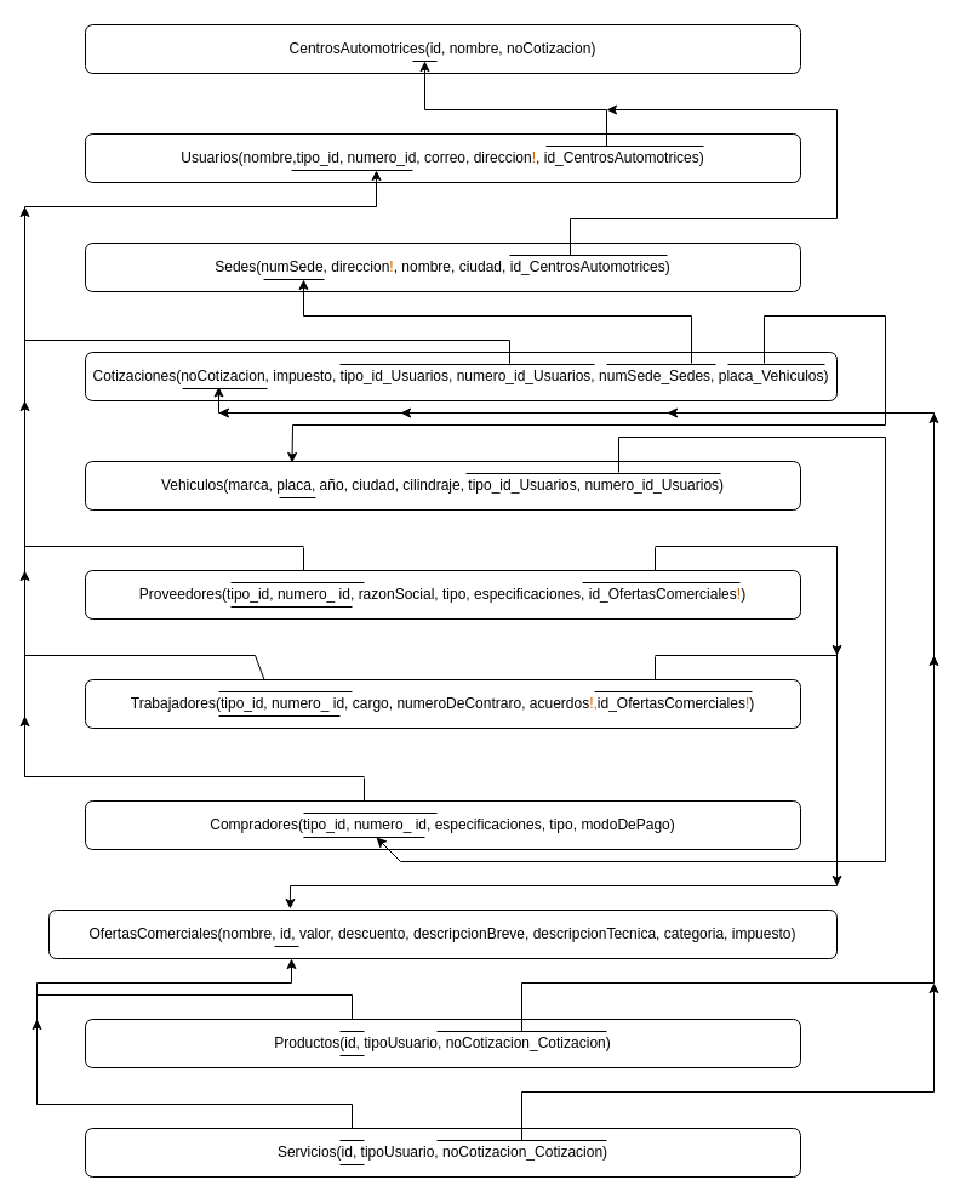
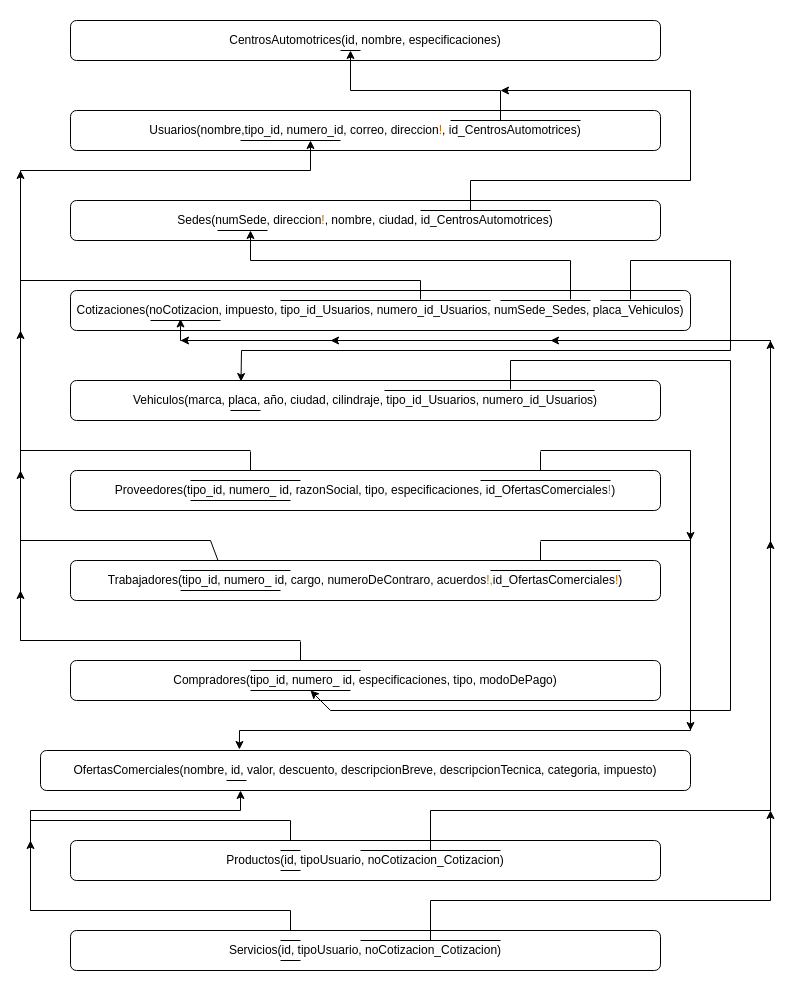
- <mxCell id="2" value="&lt;font style=&quot;vertical-align: inherit;&quot;&gt;&lt;font class=&quot;cursor-default-hover&quot; style=&quot;vertical-align: inherit;&quot;&gt;CentrosAutomotrices(id, nombre, noCotizacion)&lt;/font&gt;&lt;/font&gt;" style="rounded=1;whiteSpace=wrap;html=1;labelBackgroundColor=none;" parent="1" vertex="1"><mxGeometry x="70" y="20" width="590" height="40" as="geometry" /></mxCell>
+ <mxCell id="2" value="&lt;font style=&quot;vertical-align: inherit;&quot;&gt;&lt;font class=&quot;cursor-default-hover&quot; style=&quot;vertical-align: inherit;&quot;&gt;CentrosAutomotrices(id, nombre, especificaciones)&lt;/font&gt;&lt;/font&gt;" style="rounded=1;whiteSpace=wrap;html=1;labelBackgroundColor=none;" parent="1" vertex="1"><mxGeometry x="70" y="20" width="590" height="40" as="geometry" /></mxCell>
